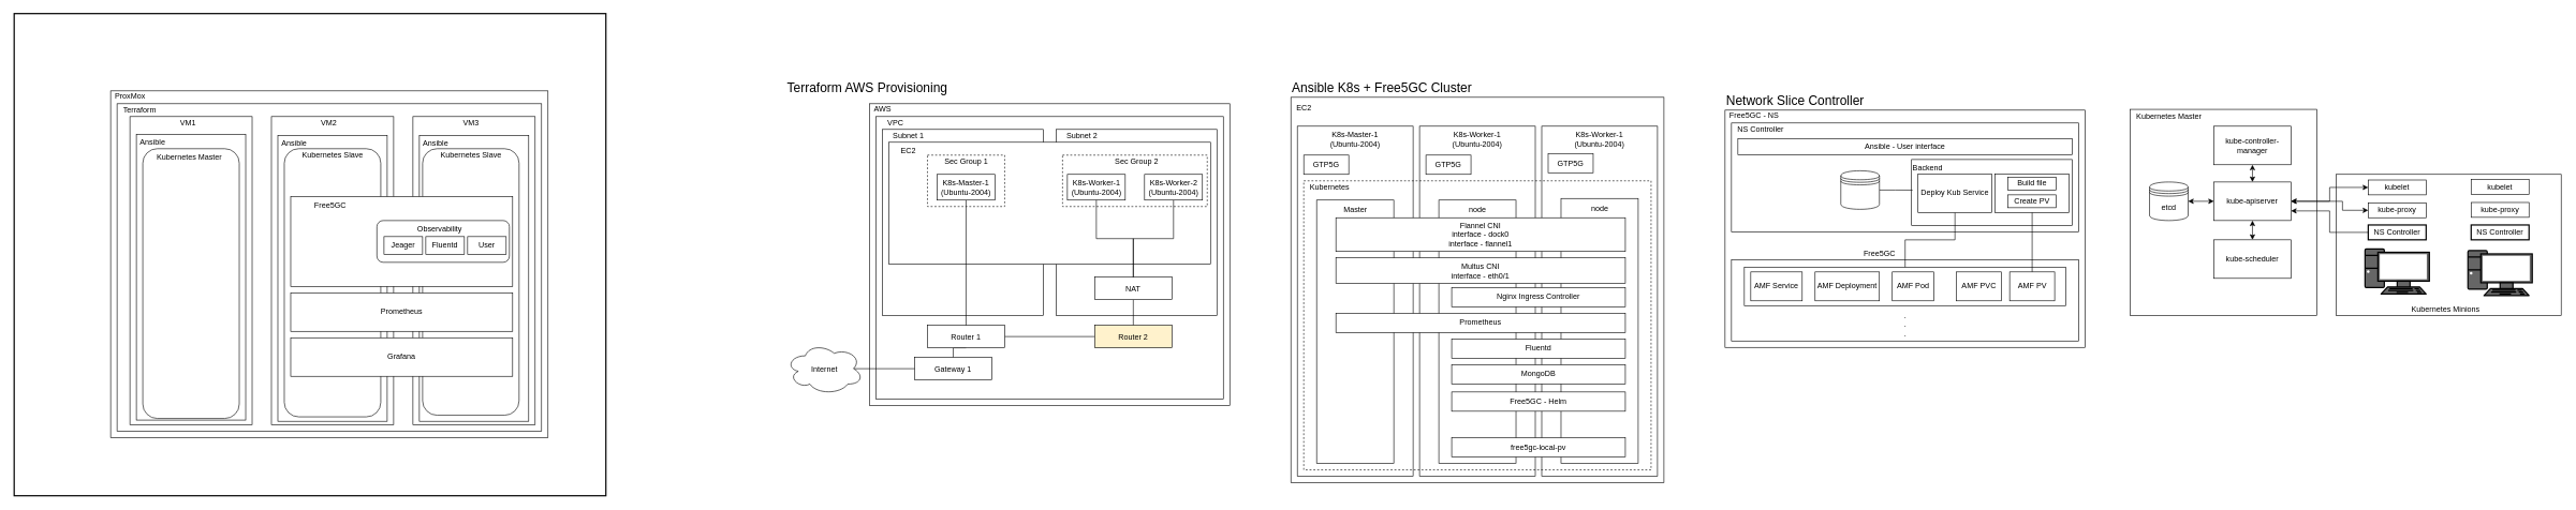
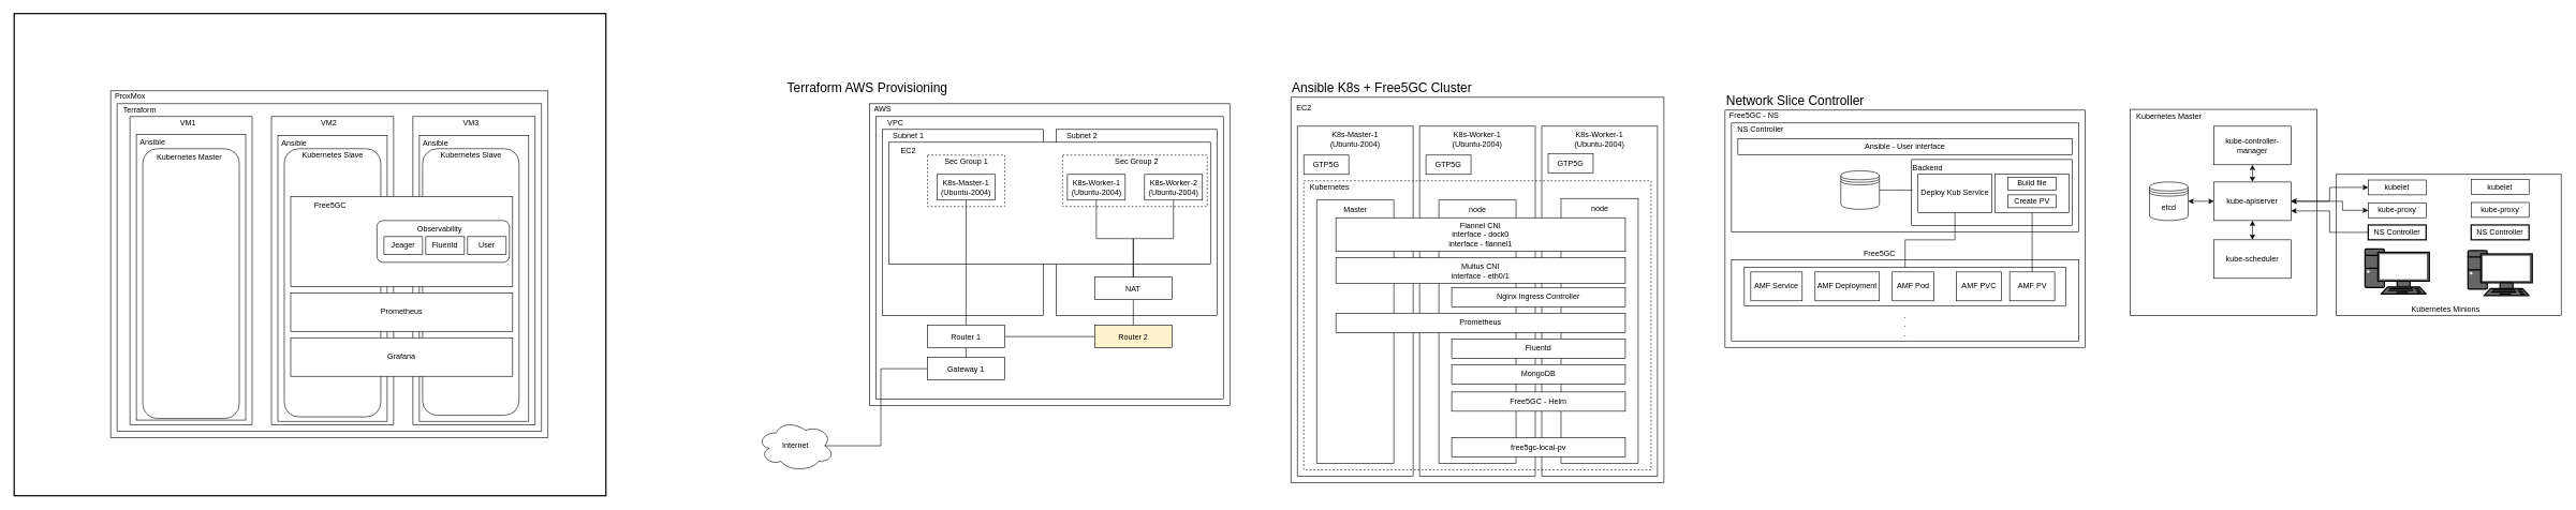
- <mxCell id="63" value="Internet" style="ellipse;shape=cloud;whiteSpace=wrap;html=1;" parent="1" vertex="1"><mxGeometry x="1220" y="533.5" width="120" height="80" as="geometry" /></mxCell>
+ <mxCell id="63" value="Internet" style="ellipse;shape=cloud;whiteSpace=wrap;html=1;" parent="1" vertex="1"><mxGeometry x="1175" y="653.5" width="120" height="80" as="geometry" /></mxCell>
- <mxCell id="46" value="Gateway 1" style="rounded=0;whiteSpace=wrap;html=1;fontSize=12;strokeWidth=1;" parent="1" vertex="1"><mxGeometry x="1420" y="556" width="120" height="35" as="geometry" /></mxCell>
+ <mxCell id="46" value="Gateway 1" style="rounded=0;whiteSpace=wrap;html=1;fontSize=12;strokeWidth=1;" parent="1" vertex="1"><mxGeometry x="1440" y="556" width="120" height="35" as="geometry" /></mxCell>
